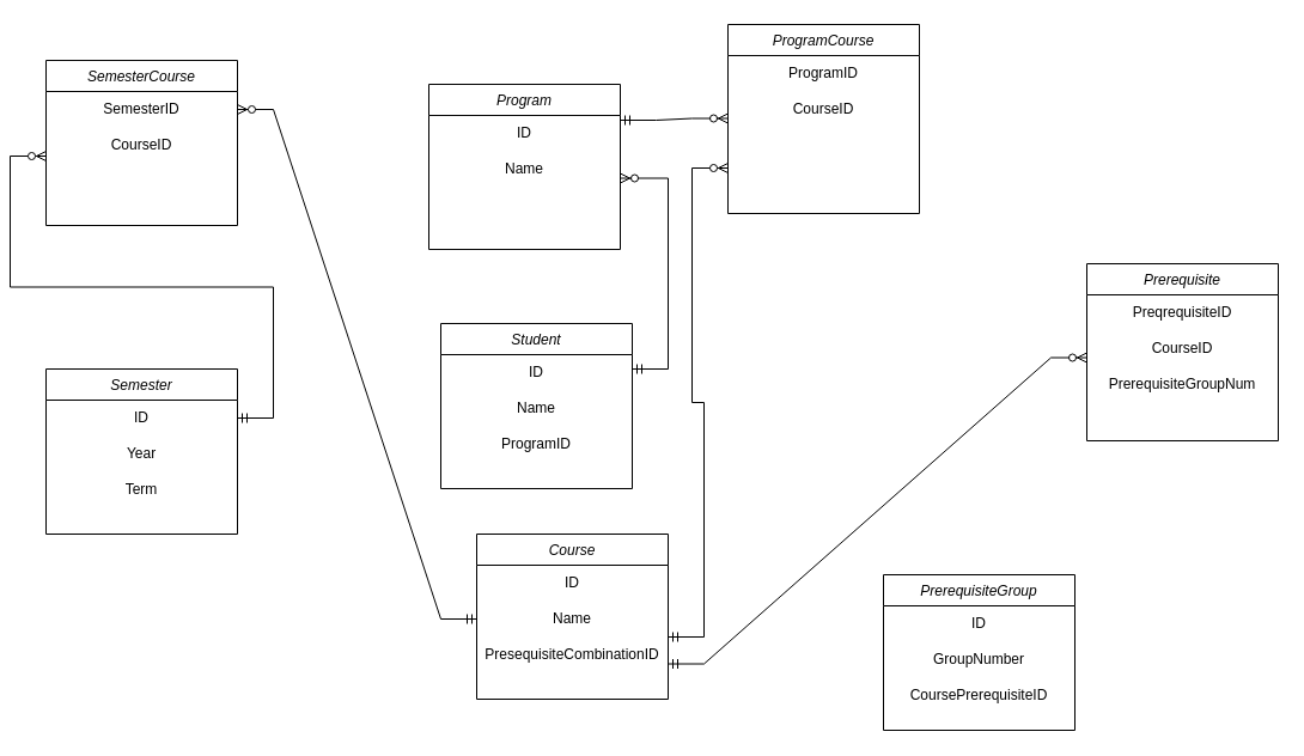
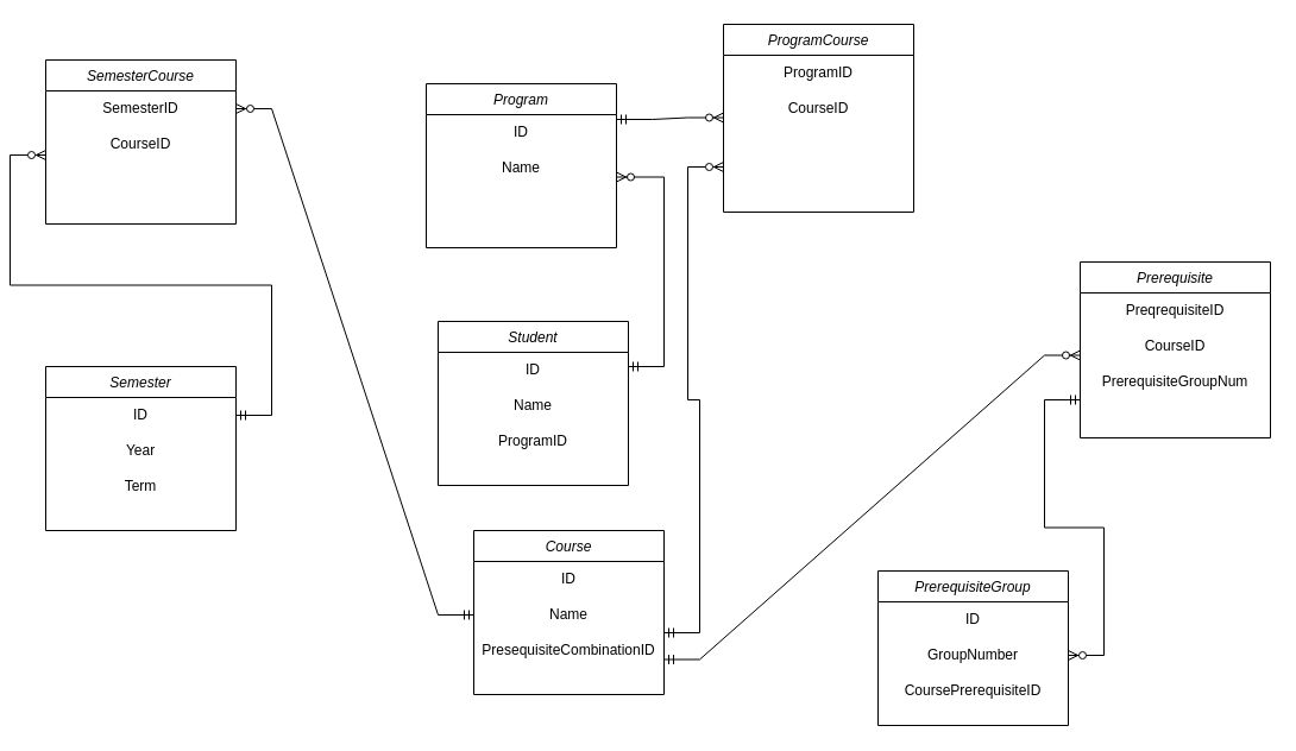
+ <mxCell id="36" value="" style="edgeStyle=entityRelationEdgeStyle;fontSize=12;html=1;endArrow=ERzeroToMany;startArrow=ERmandOne;rounded=0;exitX=0;exitY=1;exitDx=0;exitDy=0;" edge="1" parent="1" source="26" target="29"><mxGeometry width="100" height="100" relative="1" as="geometry"><mxPoint x="600" y="370" as="sourcePoint" /><mxPoint x="700" y="270" as="targetPoint" /></mxGeometry></mxCell>
